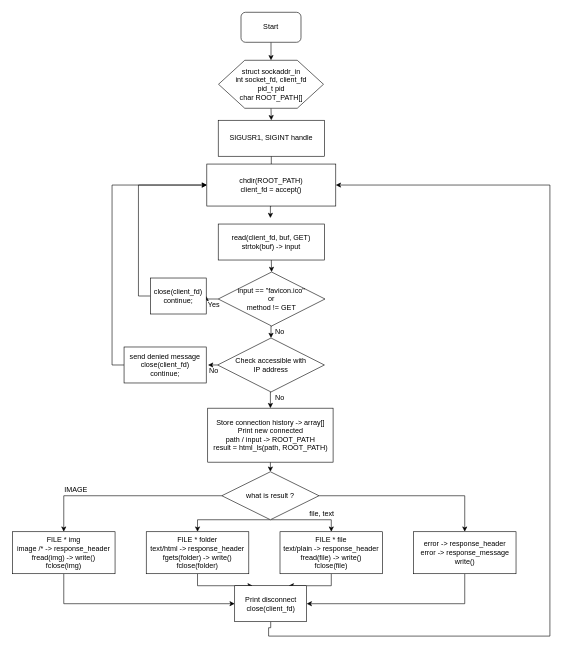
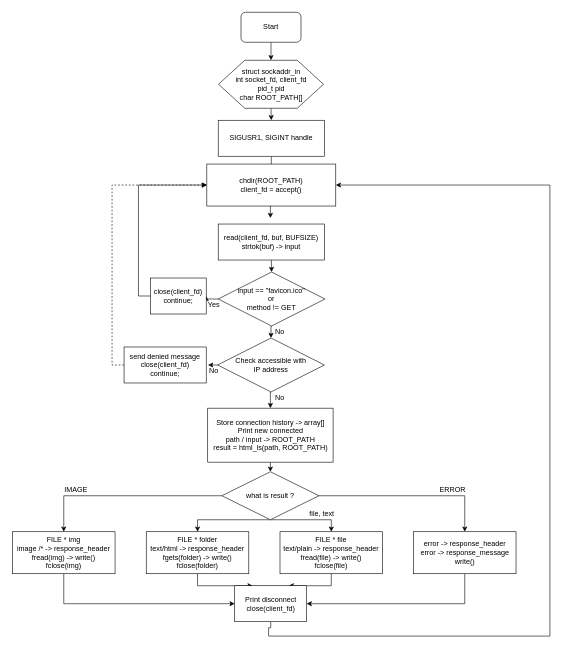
- <mxCell id="7" value="read(client_fd, buf, GET)&lt;br&gt;strtok(buf) -&amp;gt; input&lt;br&gt;" style="rounded=0;whiteSpace=wrap;html=1;" parent="1" vertex="1"><mxGeometry x="363" y="373" width="177" height="60" as="geometry" /></mxCell>
+ <mxCell id="7" value="read(client_fd, buf, BUFSIZE)&lt;br&gt;strtok(buf) -&amp;gt; input&lt;br&gt;" style="rounded=0;whiteSpace=wrap;html=1;" parent="1" vertex="1"><mxGeometry x="363" y="373" width="177" height="60" as="geometry" /></mxCell>
- <mxCell id="35" style="edgeStyle=orthogonalEdgeStyle;rounded=0;orthogonalLoop=1;jettySize=auto;html=1;exitX=0;exitY=0.5;exitDx=0;exitDy=0;entryX=0;entryY=0.5;entryDx=0;entryDy=0;" edge="1" parent="1" source="36" target="9"><mxGeometry relative="1" as="geometry" /></mxCell>
+ <mxCell id="35" style="edgeStyle=orthogonalEdgeStyle;rounded=0;orthogonalLoop=1;jettySize=auto;html=1;exitX=0;exitY=0.5;exitDx=0;exitDy=0;entryX=0;entryY=0.5;entryDx=0;entryDy=0;dashed=1;" edge="1" parent="1" source="36" target="9"><mxGeometry relative="1" as="geometry" /></mxCell>
+ <mxCell id="45" value="ERROR" style="text;html=1;strokeColor=none;fillColor=none;align=center;verticalAlign=middle;whiteSpace=wrap;rounded=0;" vertex="1" parent="1"><mxGeometry x="734" y="806" width="40" height="20" as="geometry" /></mxCell>
